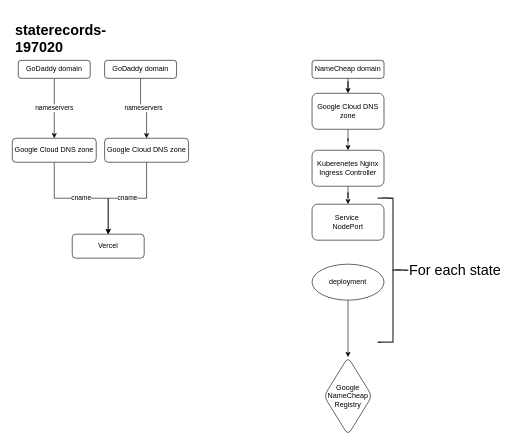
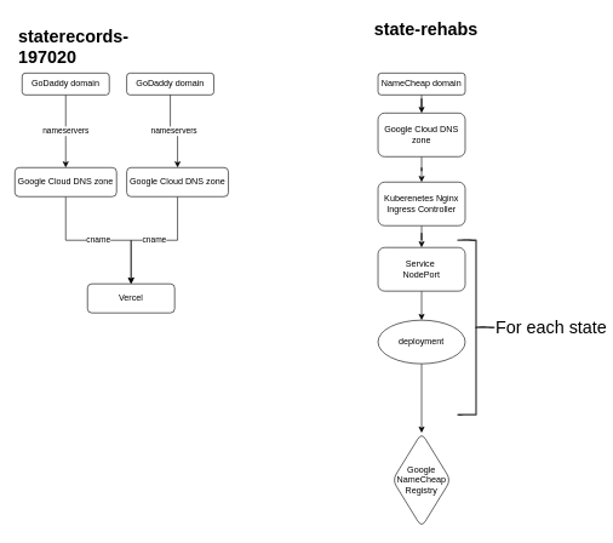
+ <mxCell id="23" value="&lt;h1&gt;&lt;span style=&quot;text-align: center;&quot;&gt;&lt;font style=&quot;font-size: 24px;&quot;&gt;state-rehabs&lt;/font&gt;&lt;/span&gt;&lt;br&gt;&lt;/h1&gt;" style="text;html=1;strokeColor=none;fillColor=none;spacing=5;spacingTop=-20;whiteSpace=wrap;overflow=hidden;rounded=0;" parent="1" vertex="1"><mxGeometry x="510" y="20" width="190" height="50" as="geometry" /></mxCell>
+ <mxCell id="17" value="" style="edgeStyle=orthogonalEdgeStyle;rounded=0;orthogonalLoop=1;jettySize=auto;html=1;" parent="1" source="18" target="20" edge="1"><mxGeometry relative="1" as="geometry" /></mxCell>
